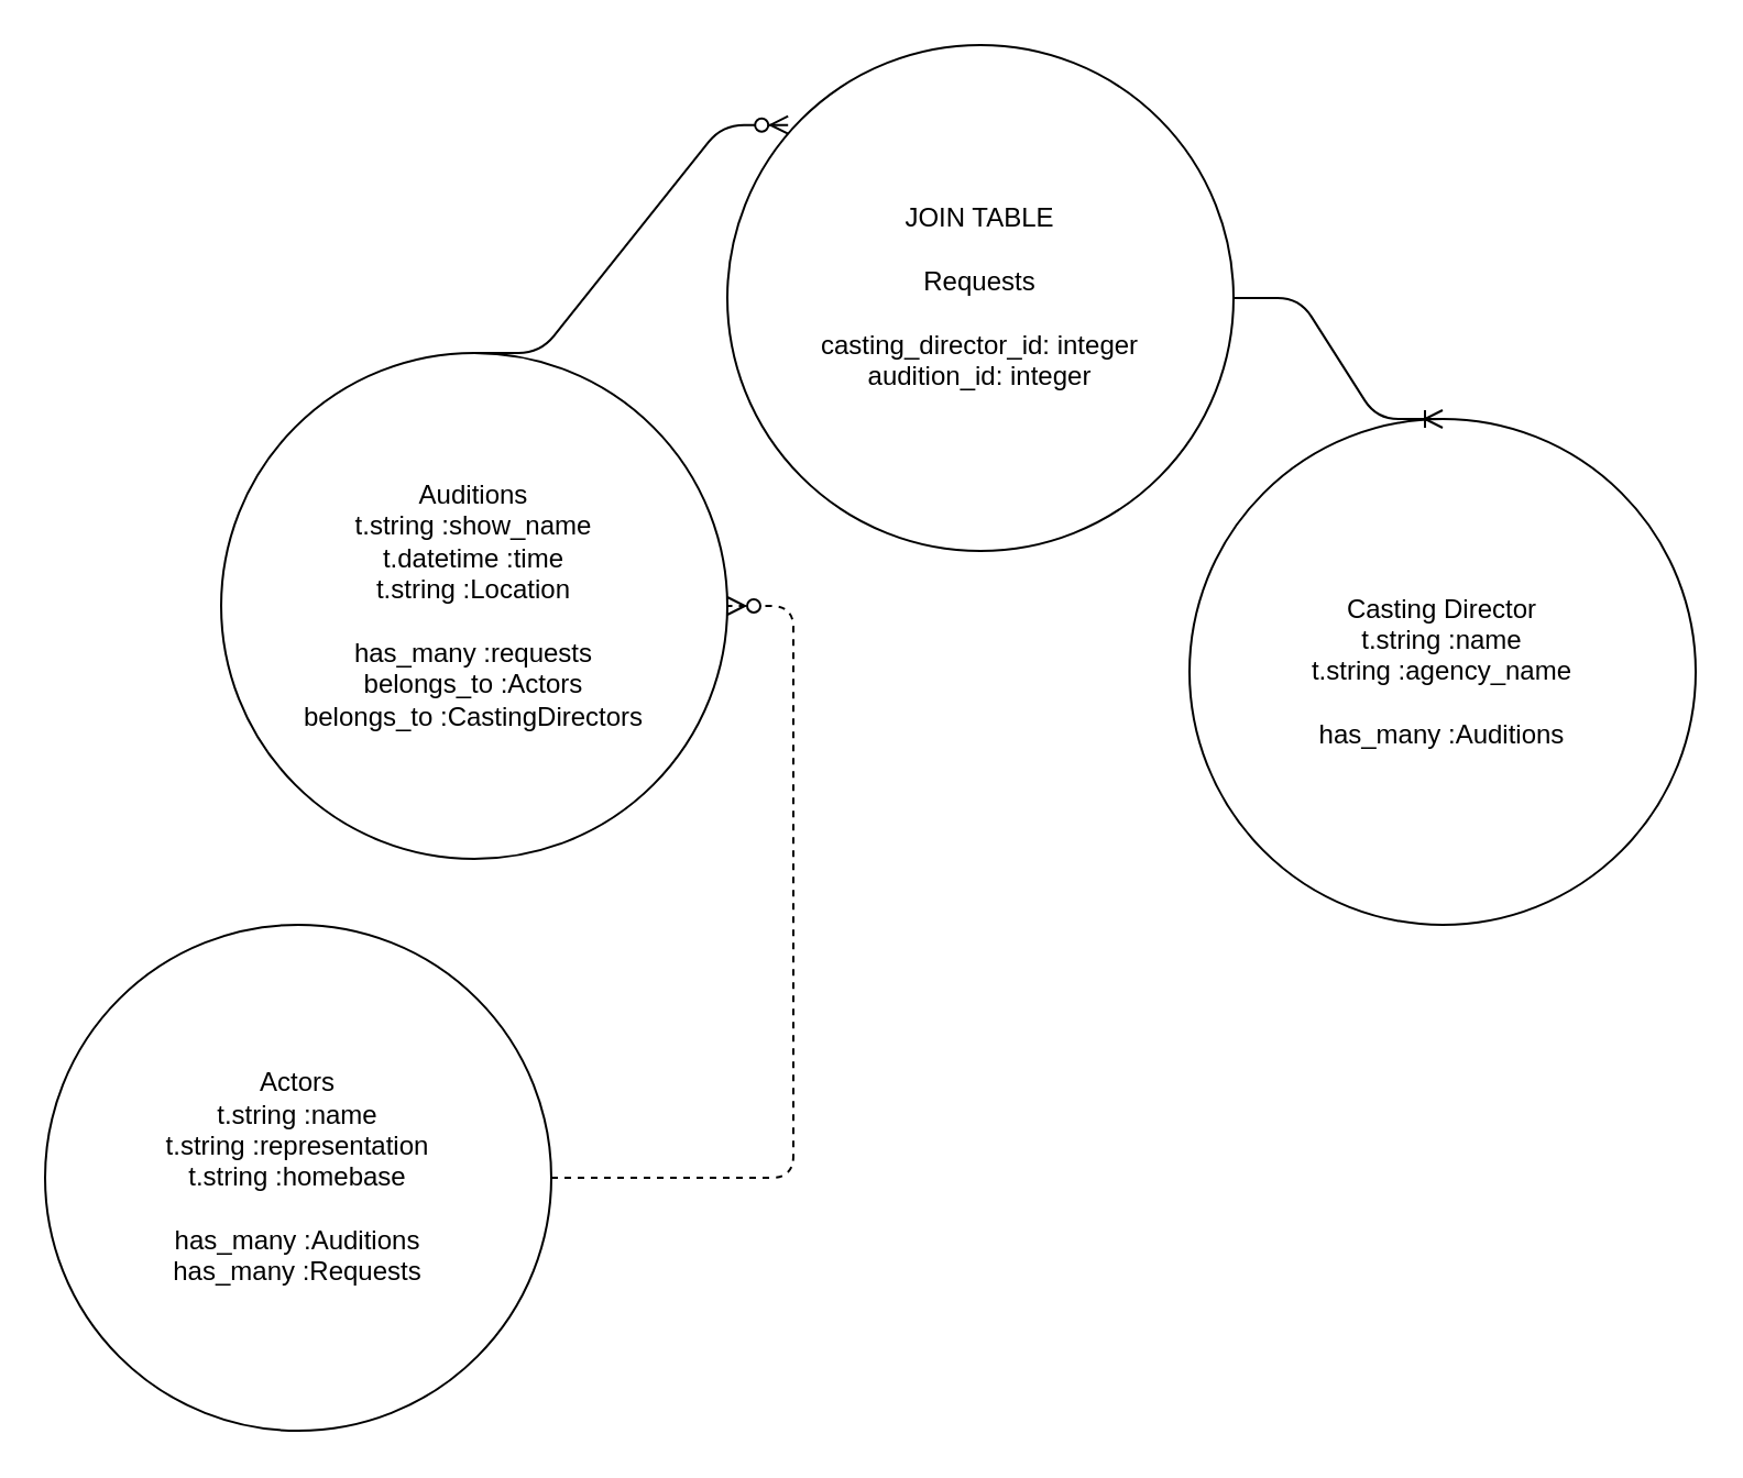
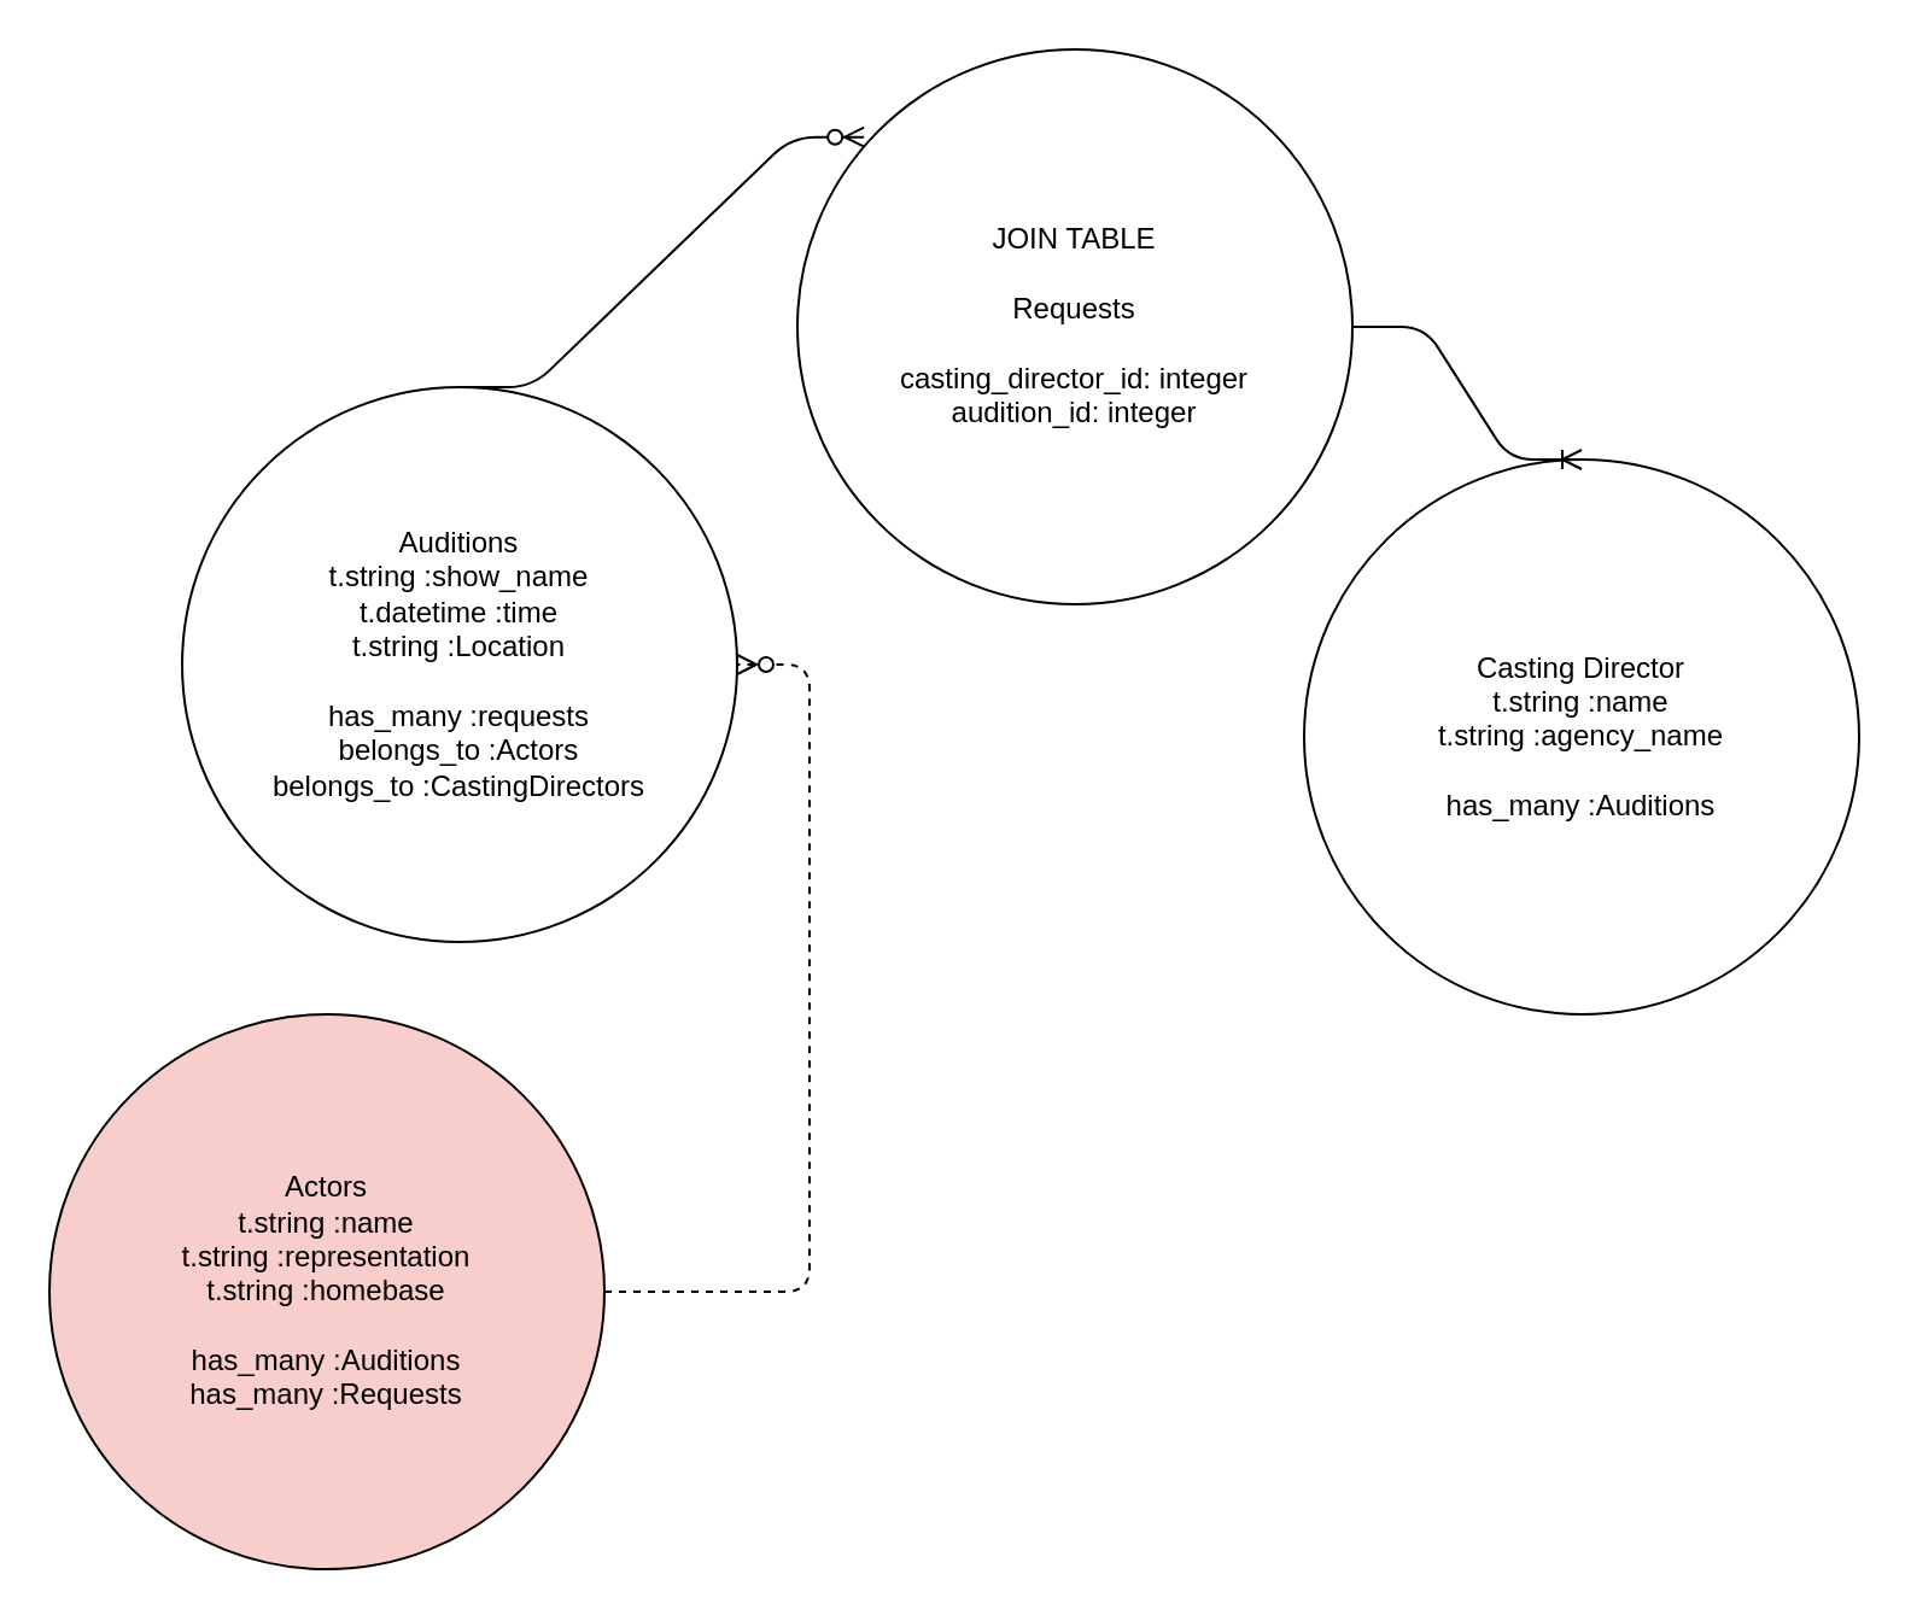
- <mxCell id="3" value="Auditions&lt;br&gt;t.string :show_name&lt;br&gt;t.datetime :time&lt;br&gt;t.string :Location&lt;br&gt;&lt;br&gt;has_many :requests&lt;br&gt;belongs_to :Actors&lt;br&gt;belongs_to :CastingDirectors" style="ellipse;whiteSpace=wrap;html=1;aspect=fixed;" vertex="1" parent="1"><mxGeometry x="100" y="160" width="230" height="230" as="geometry" /></mxCell>
+ <mxCell id="3" value="Auditions&lt;br&gt;t.string :show_name&lt;br&gt;t.datetime :time&lt;br&gt;t.string :Location&lt;br&gt;&lt;br&gt;has_many :requests&lt;br&gt;belongs_to :Actors&lt;br&gt;belongs_to :CastingDirectors" style="ellipse;whiteSpace=wrap;html=1;aspect=fixed;" vertex="1" parent="1"><mxGeometry x="75" y="160" width="230" height="230" as="geometry" /></mxCell>
- <mxCell id="2" value="Actors&lt;br&gt;t.string :name&lt;br&gt;t.string :representation&lt;br&gt;t.string :homebase&lt;br&gt;&lt;br&gt;has_many :Auditions&lt;br&gt;has_many :Requests" style="ellipse;whiteSpace=wrap;html=1;aspect=fixed;" vertex="1" parent="1"><mxGeometry x="20" y="420" width="230" height="230" as="geometry" /></mxCell>
+ <mxCell id="2" value="Actors&lt;br&gt;t.string :name&lt;br&gt;t.string :representation&lt;br&gt;t.string :homebase&lt;br&gt;&lt;br&gt;has_many :Auditions&lt;br&gt;has_many :Requests" style="ellipse;whiteSpace=wrap;html=1;aspect=fixed;fillColor=#f8cecc;" vertex="1" parent="1"><mxGeometry x="20" y="420" width="230" height="230" as="geometry" /></mxCell>
